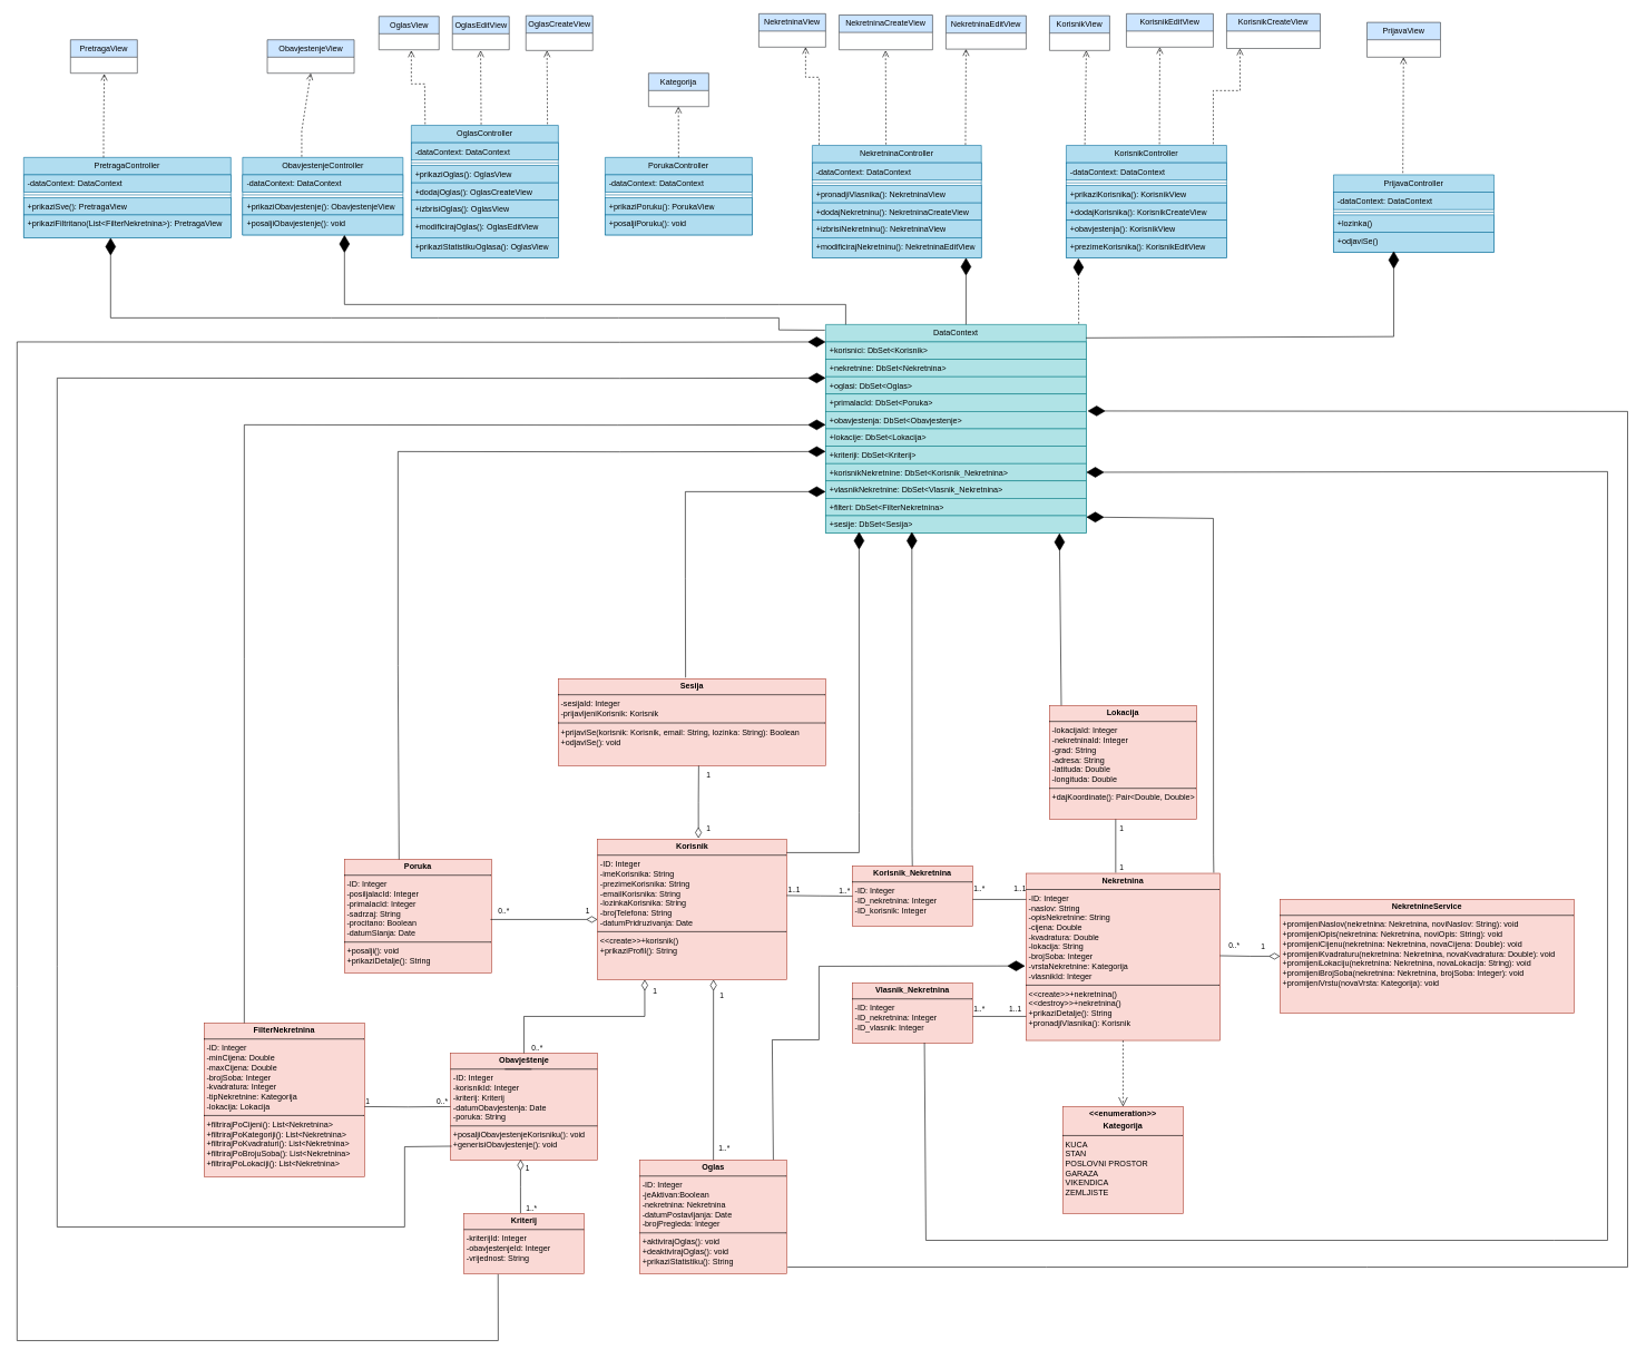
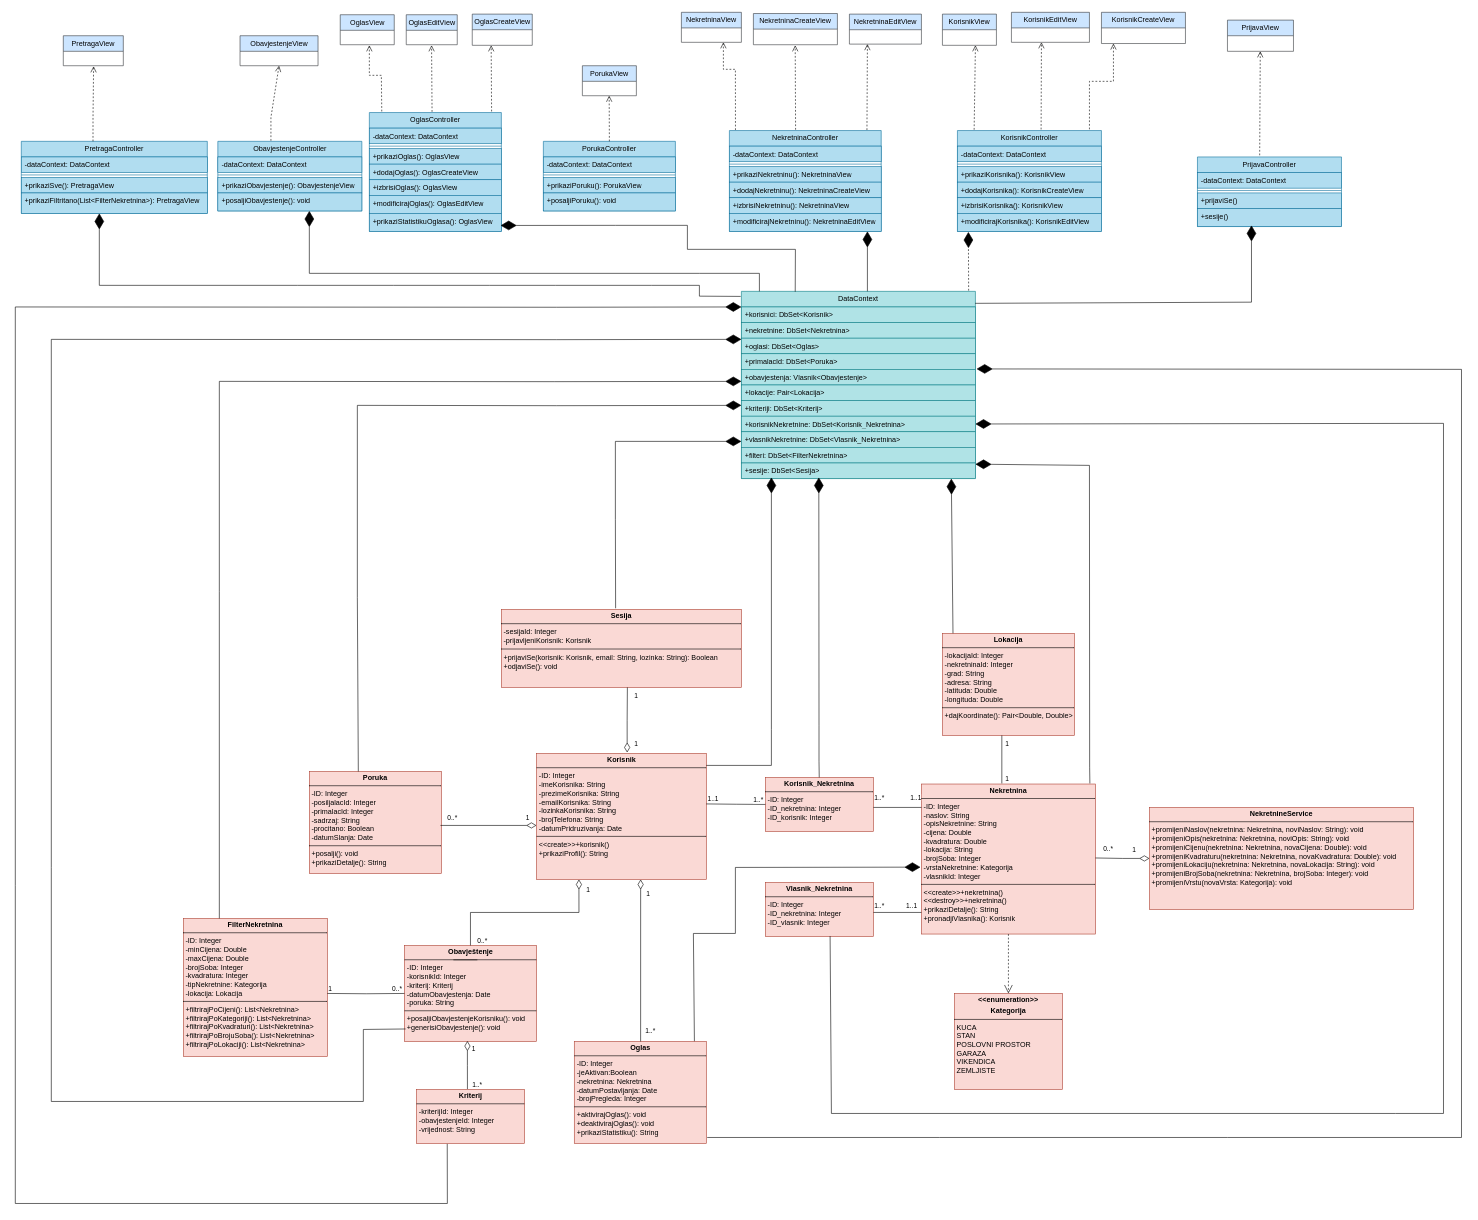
- <mxCell id="111" value="Kategorija" style="swimlane;fontStyle=0;childLayout=stackLayout;horizontal=1;startSize=26;fillColor=#cce5ff;horizontalStack=0;resizeParent=1;resizeParentMax=0;resizeLast=0;collapsible=1;marginBottom=0;whiteSpace=wrap;html=1;strokeColor=#36393d;" parent="1" vertex="1"><mxGeometry x="965" y="109" width="90" height="50" as="geometry" /></mxCell>
+ <mxCell id="111" value="PorukaView" style="swimlane;fontStyle=0;childLayout=stackLayout;horizontal=1;startSize=26;fillColor=#cce5ff;horizontalStack=0;resizeParent=1;resizeParentMax=0;resizeLast=0;collapsible=1;marginBottom=0;whiteSpace=wrap;html=1;strokeColor=#36393d;" parent="1" vertex="1"><mxGeometry x="965" y="109" width="90" height="50" as="geometry" /></mxCell>
- <mxCell id="88" value="+pronadjiVlasnika(): NekretninaView" style="text;strokeColor=#10739e;fillColor=#b1ddf0;align=left;verticalAlign=top;spacingLeft=4;spacingRight=4;overflow=hidden;rotatable=0;points=[[0,0.5],[1,0.5]];portConstraint=eastwest;whiteSpace=wrap;html=1;" parent="85" vertex="1"><mxGeometry y="60" width="253" height="26" as="geometry" /></mxCell>
+ <mxCell id="88" value="+prikaziNekretninu(): NekretninaView" style="text;strokeColor=#10739e;fillColor=#b1ddf0;align=left;verticalAlign=top;spacingLeft=4;spacingRight=4;overflow=hidden;rotatable=0;points=[[0,0.5],[1,0.5]];portConstraint=eastwest;whiteSpace=wrap;html=1;" parent="85" vertex="1"><mxGeometry y="60" width="253" height="26" as="geometry" /></mxCell>
- <mxCell id="121" value="+lozinka()" style="text;strokeColor=#10739e;fillColor=#b1ddf0;align=left;verticalAlign=top;spacingLeft=4;spacingRight=4;overflow=hidden;rotatable=0;points=[[0,0.5],[1,0.5]];portConstraint=eastwest;whiteSpace=wrap;html=1;" parent="118" vertex="1"><mxGeometry y="60" width="240" height="26" as="geometry" /></mxCell>
+ <mxCell id="121" value="+prijaviSe()" style="text;strokeColor=#10739e;fillColor=#b1ddf0;align=left;verticalAlign=top;spacingLeft=4;spacingRight=4;overflow=hidden;rotatable=0;points=[[0,0.5],[1,0.5]];portConstraint=eastwest;whiteSpace=wrap;html=1;" parent="118" vertex="1"><mxGeometry y="60" width="240" height="26" as="geometry" /></mxCell>
- <mxCell id="80" value="+obavjestenja(): KorisnikView" style="text;strokeColor=#10739e;fillColor=#b1ddf0;align=left;verticalAlign=top;spacingLeft=4;spacingRight=4;overflow=hidden;rotatable=0;points=[[0,0.5],[1,0.5]];portConstraint=eastwest;whiteSpace=wrap;html=1;" parent="75" vertex="1"><mxGeometry y="112" width="240" height="26" as="geometry" /></mxCell>
+ <mxCell id="80" value="+izbrisiKorisnika(): KorisnikView" style="text;strokeColor=#10739e;fillColor=#b1ddf0;align=left;verticalAlign=top;spacingLeft=4;spacingRight=4;overflow=hidden;rotatable=0;points=[[0,0.5],[1,0.5]];portConstraint=eastwest;whiteSpace=wrap;html=1;" parent="75" vertex="1"><mxGeometry y="112" width="240" height="26" as="geometry" /></mxCell>
- <mxCell id="122" value="+odjaviSe()" style="text;strokeColor=#10739e;fillColor=#b1ddf0;align=left;verticalAlign=top;spacingLeft=4;spacingRight=4;overflow=hidden;rotatable=0;points=[[0,0.5],[1,0.5]];portConstraint=eastwest;whiteSpace=wrap;html=1;" parent="118" vertex="1"><mxGeometry y="86" width="240" height="30" as="geometry" /></mxCell>
+ <mxCell id="122" value="+sesije()" style="text;strokeColor=#10739e;fillColor=#b1ddf0;align=left;verticalAlign=top;spacingLeft=4;spacingRight=4;overflow=hidden;rotatable=0;points=[[0,0.5],[1,0.5]];portConstraint=eastwest;whiteSpace=wrap;html=1;" parent="118" vertex="1"><mxGeometry y="86" width="240" height="30" as="geometry" /></mxCell>
- <mxCell id="81" value="+prezimeKorisnika(): KorisnikEditView" style="text;strokeColor=#10739e;fillColor=#b1ddf0;align=left;verticalAlign=top;spacingLeft=4;spacingRight=4;overflow=hidden;rotatable=0;points=[[0,0.5],[1,0.5]];portConstraint=eastwest;whiteSpace=wrap;html=1;" parent="75" vertex="1"><mxGeometry y="138" width="240" height="30" as="geometry" /></mxCell>
+ <mxCell id="81" value="+modificirajKorisnika(): KorisnikEditView" style="text;strokeColor=#10739e;fillColor=#b1ddf0;align=left;verticalAlign=top;spacingLeft=4;spacingRight=4;overflow=hidden;rotatable=0;points=[[0,0.5],[1,0.5]];portConstraint=eastwest;whiteSpace=wrap;html=1;" parent="75" vertex="1"><mxGeometry y="138" width="240" height="30" as="geometry" /></mxCell>
+ <mxCell id="127" value="" style="endArrow=diamondThin;endFill=1;endSize=24;html=1;rounded=0;entryX=0.994;entryY=0.673;entryDx=0;entryDy=0;entryPerimeter=0;exitX=0.23;exitY=0.002;exitDx=0;exitDy=0;exitPerimeter=0;" parent="1" source="52" target="102" edge="1"><mxGeometry width="160" relative="1" as="geometry"><mxPoint x="910" y="495" as="sourcePoint" /><mxPoint x="870" y="365" as="targetPoint" /><Array as="points"><mxPoint x="1320" y="415" /><mxPoint x="1140" y="415" /><mxPoint x="1140" y="375" /><mxPoint x="1020" y="375" /></Array></mxGeometry></mxCell>
- <mxCell id="57" value="+obavjestenja: DbSet&amp;lt;Obavjestenje&amp;gt;&amp;nbsp;" style="text;strokeColor=#0e8088;fillColor=#b0e3e6;align=left;verticalAlign=top;spacingLeft=4;spacingRight=4;overflow=hidden;rotatable=0;points=[[0,0.5],[1,0.5]];portConstraint=eastwest;whiteSpace=wrap;html=1;" parent="52" vertex="1"><mxGeometry y="130" width="390" height="26" as="geometry" /></mxCell>
+ <mxCell id="57" value="+obavjestenja: Vlasnik&amp;lt;Obavjestenje&amp;gt;&amp;nbsp;" style="text;strokeColor=#0e8088;fillColor=#b0e3e6;align=left;verticalAlign=top;spacingLeft=4;spacingRight=4;overflow=hidden;rotatable=0;points=[[0,0.5],[1,0.5]];portConstraint=eastwest;whiteSpace=wrap;html=1;" parent="52" vertex="1"><mxGeometry y="130" width="390" height="26" as="geometry" /></mxCell>
- <mxCell id="58" value="+lokacije: DbSet&amp;lt;Lokacija&amp;gt;" style="text;strokeColor=#0e8088;fillColor=#b0e3e6;align=left;verticalAlign=top;spacingLeft=4;spacingRight=4;overflow=hidden;rotatable=0;points=[[0,0.5],[1,0.5]];portConstraint=eastwest;whiteSpace=wrap;html=1;" parent="52" vertex="1"><mxGeometry y="156" width="390" height="26" as="geometry" /></mxCell>
+ <mxCell id="58" value="+lokacije: Pair&amp;lt;Lokacija&amp;gt;" style="text;strokeColor=#0e8088;fillColor=#b0e3e6;align=left;verticalAlign=top;spacingLeft=4;spacingRight=4;overflow=hidden;rotatable=0;points=[[0,0.5],[1,0.5]];portConstraint=eastwest;whiteSpace=wrap;html=1;" parent="52" vertex="1"><mxGeometry y="156" width="390" height="26" as="geometry" /></mxCell>
